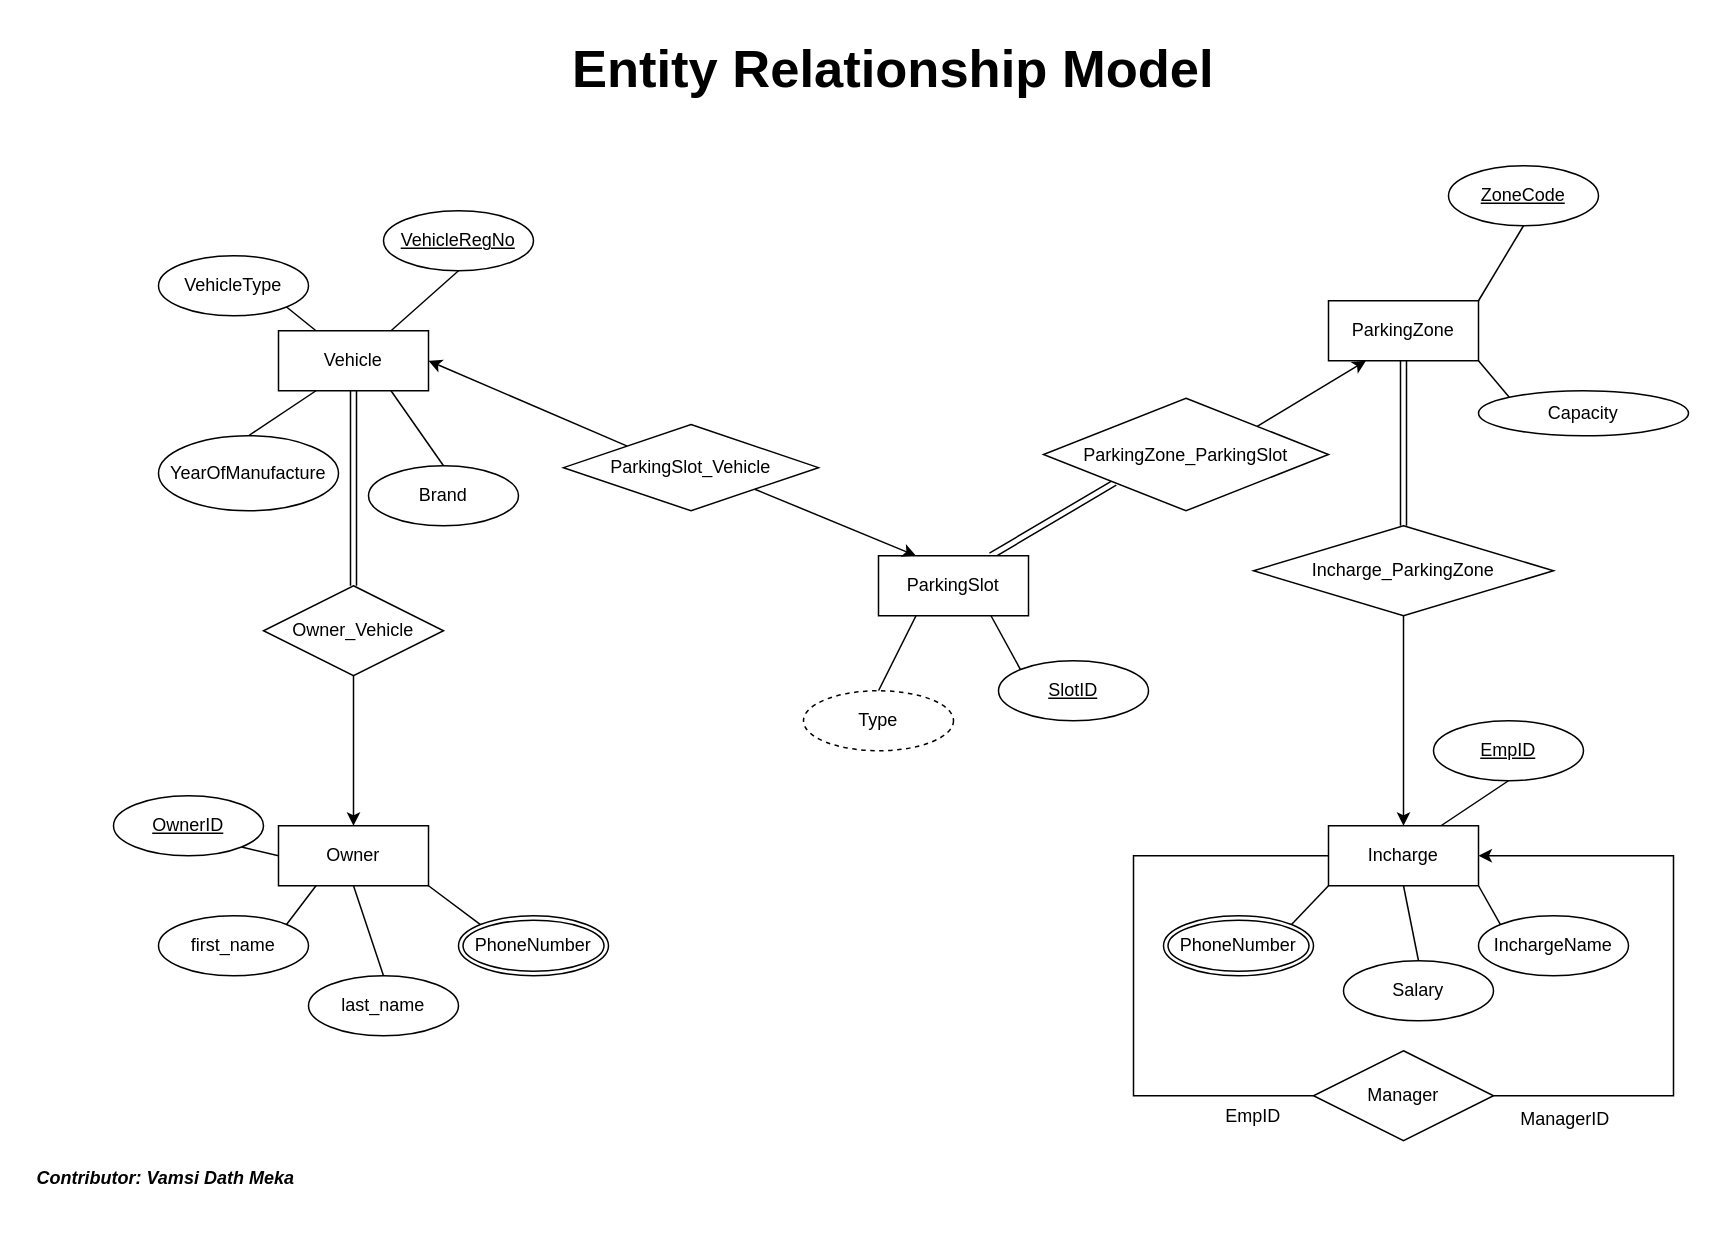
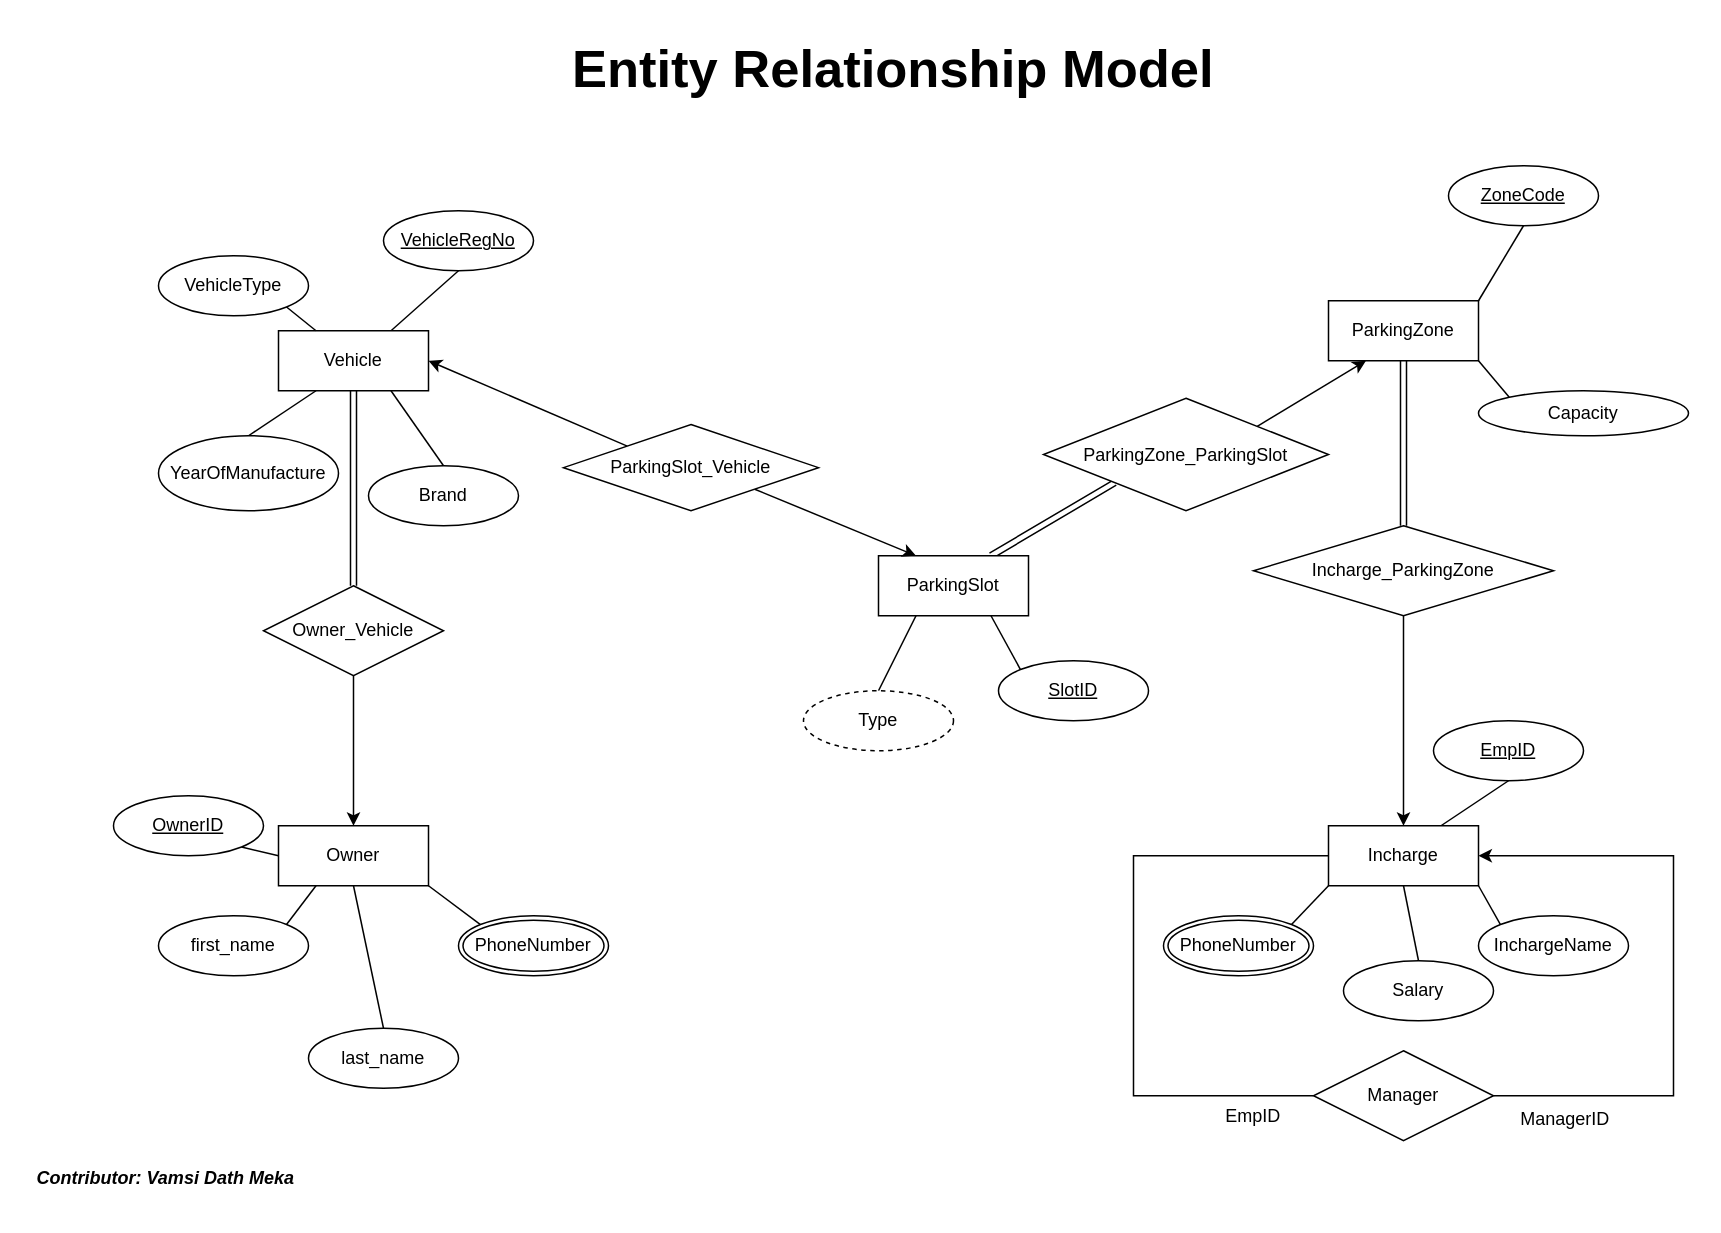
- <mxCell id="26" value="last_name" style="ellipse;whiteSpace=wrap;html=1;align=center;" vertex="1" parent="1"><mxGeometry x="205" y="650" width="100" height="40" as="geometry" /></mxCell>
+ <mxCell id="26" value="last_name" style="ellipse;whiteSpace=wrap;html=1;align=center;" vertex="1" parent="1"><mxGeometry x="205" y="685" width="100" height="40" as="geometry" /></mxCell>
